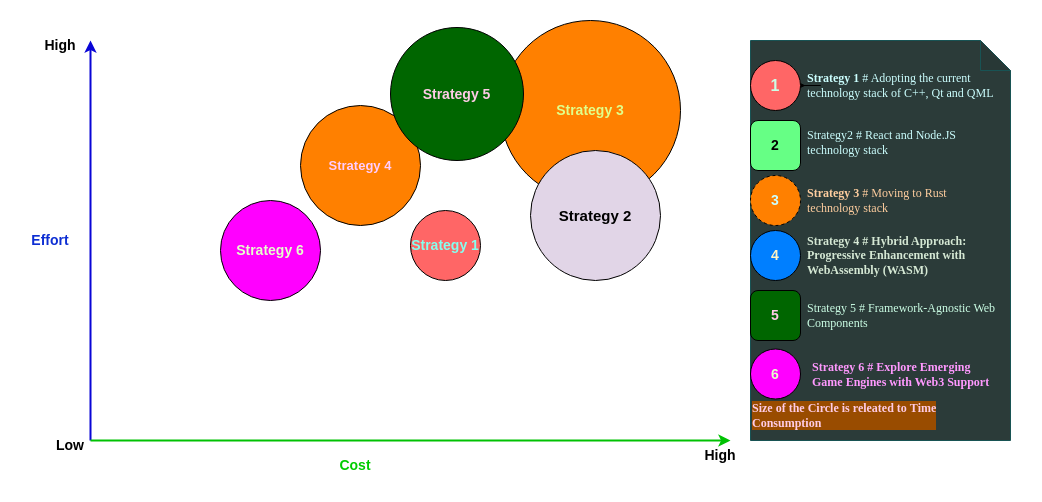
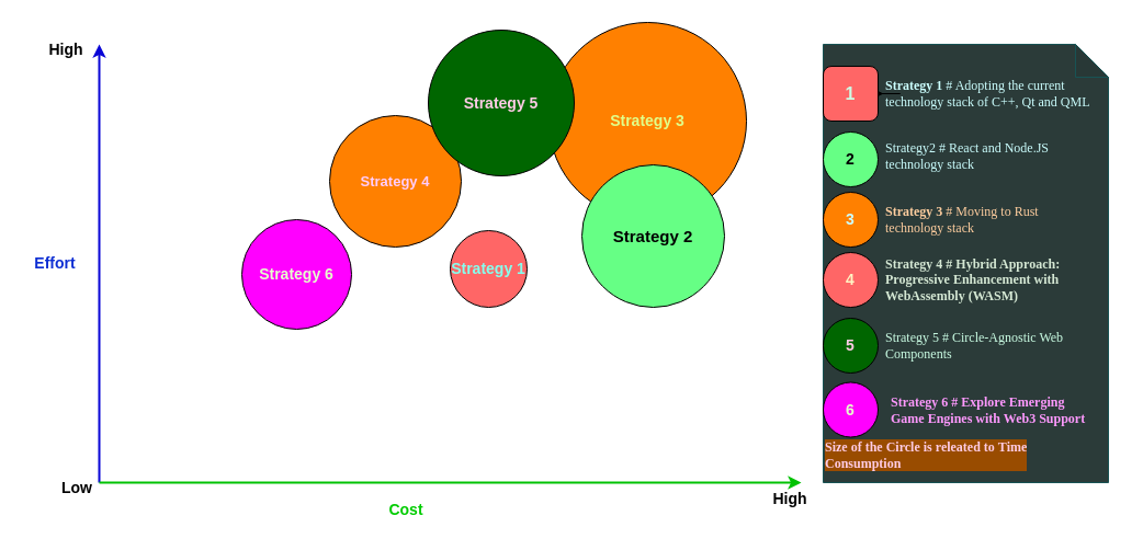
- <mxCell id="12" value="1" style="ellipse;whiteSpace=wrap;html=1;aspect=fixed;fillColor=#FF6666;fontStyle=1;fontSize=16;fontColor=#CCFFE6;" parent="1" vertex="1"><mxGeometry x="750" y="60" width="50" height="50" as="geometry" /></mxCell>
+ <mxCell id="12" value="1" style="whiteSpace=wrap;html=1;aspect=fixed;fillColor=#FF6666;fontStyle=1;fontSize=16;fontColor=#CCFFE6;rounded=1;" parent="1" vertex="1"><mxGeometry x="750" y="60" width="50" height="50" as="geometry" /></mxCell>
- <mxCell id="13" value="2" style="whiteSpace=wrap;html=1;aspect=fixed;fillColor=#66ff85;fontStyle=1;fontSize=14;rounded=1;" parent="1" vertex="1"><mxGeometry x="750" y="120" width="50" height="50" as="geometry" /></mxCell>
+ <mxCell id="13" value="2" style="ellipse;whiteSpace=wrap;html=1;aspect=fixed;fillColor=#66ff85;fontStyle=1;fontSize=14;" parent="1" vertex="1"><mxGeometry x="750" y="120" width="50" height="50" as="geometry" /></mxCell>
- <mxCell id="14" value="3" style="ellipse;whiteSpace=wrap;html=1;aspect=fixed;fillColor=#FF8000;fontStyle=1;fontSize=14;fontColor=#CCFFFF;dashed=1;" parent="1" vertex="1"><mxGeometry x="750" y="175" width="50" height="50" as="geometry" /></mxCell>
+ <mxCell id="14" value="3" style="ellipse;whiteSpace=wrap;html=1;aspect=fixed;fillColor=#FF8000;fontStyle=1;fontSize=14;fontColor=#CCFFFF;" parent="1" vertex="1"><mxGeometry x="750" y="175" width="50" height="50" as="geometry" /></mxCell>
- <mxCell id="21" value="Strategy 2" style="ellipse;whiteSpace=wrap;html=1;aspect=fixed;fillColor=#e1d5e7;fontStyle=1;fontSize=15;" parent="1" vertex="1"><mxGeometry x="530" y="150" width="130" height="130" as="geometry" /></mxCell>
+ <mxCell id="21" value="Strategy 2" style="ellipse;whiteSpace=wrap;html=1;aspect=fixed;fillColor=#66ff85;fontStyle=1;fontSize=15;" parent="1" vertex="1"><mxGeometry x="530" y="150" width="130" height="130" as="geometry" /></mxCell>
- <mxCell id="15" value="4" style="ellipse;whiteSpace=wrap;html=1;aspect=fixed;fillColor=#007FFF;fontSize=14;fontStyle=1;fontColor=#FFF4C3;" parent="1" vertex="1"><mxGeometry x="750" y="230" width="50" height="50" as="geometry" /></mxCell>
+ <mxCell id="15" value="4" style="ellipse;whiteSpace=wrap;html=1;aspect=fixed;fillColor=#ff6666;fontSize=14;fontStyle=1;fontColor=#FFF4C3;" parent="1" vertex="1"><mxGeometry x="750" y="230" width="50" height="50" as="geometry" /></mxCell>
- <mxCell id="16" value="5" style="whiteSpace=wrap;html=1;aspect=fixed;fillColor=#006600;fontStyle=1;fontSize=14;fontColor=#FFCCE6;rounded=1;" parent="1" vertex="1"><mxGeometry x="750" y="290" width="50" height="50" as="geometry" /></mxCell>
+ <mxCell id="16" value="5" style="ellipse;whiteSpace=wrap;html=1;aspect=fixed;fillColor=#006600;fontStyle=1;fontSize=14;fontColor=#FFCCE6;" parent="1" vertex="1"><mxGeometry x="750" y="290" width="50" height="50" as="geometry" /></mxCell>
- <mxCell id="25" value="&lt;h3 style=&quot;font-size: 12px;&quot;&gt;&lt;span style=&quot;font-weight: normal; font-size: 12px;&quot;&gt;&lt;span style=&quot;font-size: 12px;&quot;&gt;&lt;span style=&quot;font-size: 12px;&quot; lang=&quot;EN-GB&quot;&gt;Strategy 5&lt;/span&gt;&lt;/span&gt;&lt;span style=&quot;font-size: 12px;&quot; lang=&quot;EN-GB&quot;&gt; # Framework-Agnostic Web Components&lt;/span&gt;&lt;/span&gt;&lt;/h3&gt;" style="text;html=1;align=left;verticalAlign=middle;whiteSpace=wrap;rounded=0;fontColor=#CCFFE6;fontFamily=Verdana;fontSize=12;" parent="1" vertex="1"><mxGeometry x="805" y="300" width="200" height="30" as="geometry" /></mxCell>
+ <mxCell id="25" value="&lt;h3 style=&quot;font-size: 12px;&quot;&gt;&lt;span style=&quot;font-weight: normal; font-size: 12px;&quot;&gt;&lt;span style=&quot;font-size: 12px;&quot;&gt;&lt;span style=&quot;font-size: 12px;&quot; lang=&quot;EN-GB&quot;&gt;Strategy 5&lt;/span&gt;&lt;/span&gt;&lt;span style=&quot;font-size: 12px;&quot; lang=&quot;EN-GB&quot;&gt; # Circle-Agnostic Web Components&lt;/span&gt;&lt;/span&gt;&lt;/h3&gt;" style="text;html=1;align=left;verticalAlign=middle;whiteSpace=wrap;rounded=0;fontColor=#CCFFE6;fontFamily=Verdana;fontSize=12;" parent="1" vertex="1"><mxGeometry x="805" y="300" width="200" height="30" as="geometry" /></mxCell>
- <mxCell id="5" value="Cost" style="text;html=1;align=center;verticalAlign=middle;whiteSpace=wrap;rounded=0;fontSize=14;fontStyle=1;fontColor=#00CC00;" parent="1" vertex="1"><mxGeometry x="325" y="450" width="60" height="30" as="geometry" /></mxCell>
+ <mxCell id="5" value="Cost" style="text;html=1;align=center;verticalAlign=middle;whiteSpace=wrap;rounded=0;fontSize=14;fontStyle=1;fontColor=#00CC00;" parent="1" vertex="1"><mxGeometry x="340" y="450" width="60" height="30" as="geometry" /></mxCell>
